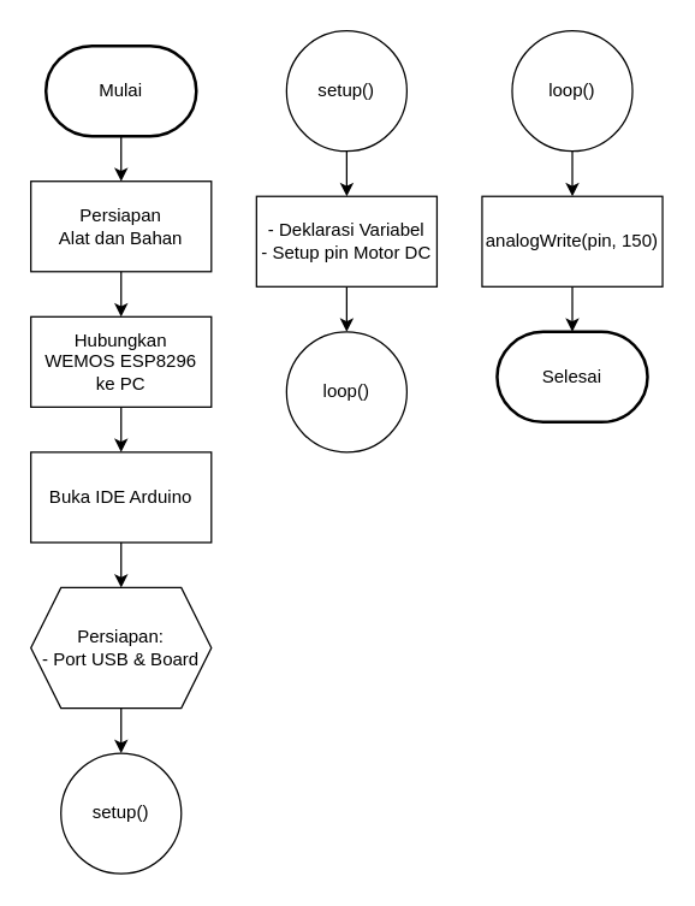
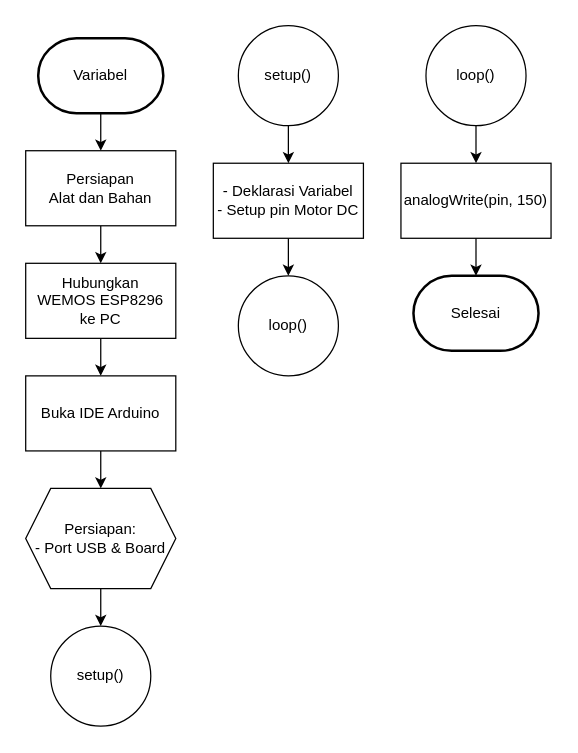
- <mxCell id="3" value="Mulai" style="strokeWidth=2;html=1;shape=mxgraph.flowchart.terminator;whiteSpace=wrap;" vertex="1" parent="1"><mxGeometry x="30" y="30" width="100" height="60" as="geometry" /></mxCell>
+ <mxCell id="3" value="Variabel" style="strokeWidth=2;html=1;shape=mxgraph.flowchart.terminator;whiteSpace=wrap;" vertex="1" parent="1"><mxGeometry x="30" y="30" width="100" height="60" as="geometry" /></mxCell>
